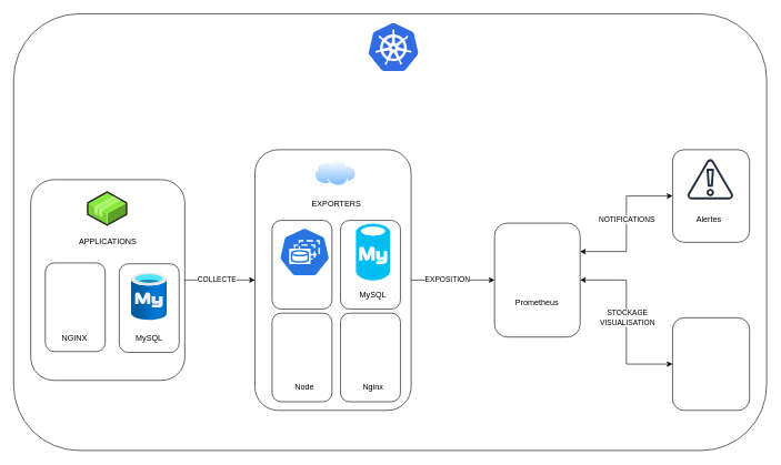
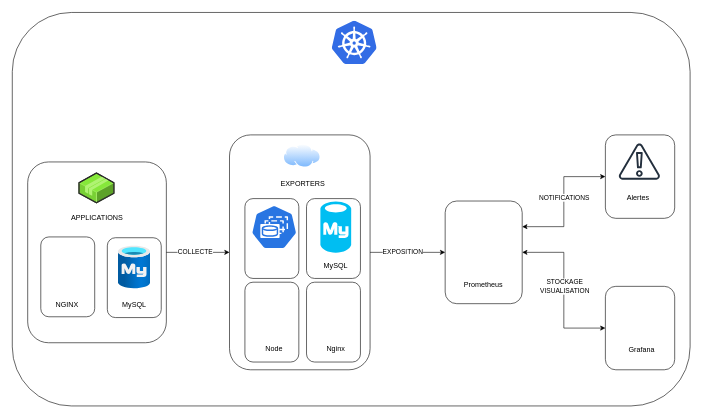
- <mxCell id="16" value="Prometheus" style="text;html=1;strokeColor=none;fillColor=none;align=center;verticalAlign=middle;whiteSpace=wrap;rounded=0;" parent="13" vertex="1"><mxGeometry x="25.682" y="98.072" width="77.045" height="42.783" as="geometry" /></mxCell>
+ <mxCell id="16" value="Prometheus" style="text;html=1;strokeColor=none;fillColor=none;align=center;verticalAlign=middle;whiteSpace=wrap;rounded=0;" parent="13" vertex="1"><mxGeometry x="25.682" y="118.072" width="77.045" height="42.783" as="geometry" /></mxCell>
+ <mxCell id="10" value="Grafana" style="text;html=1;strokeColor=none;fillColor=none;align=center;verticalAlign=middle;whiteSpace=wrap;rounded=0;" parent="7" vertex="1"><mxGeometry x="21.83" y="83.911" width="77.045" height="42.783" as="geometry" /></mxCell>
